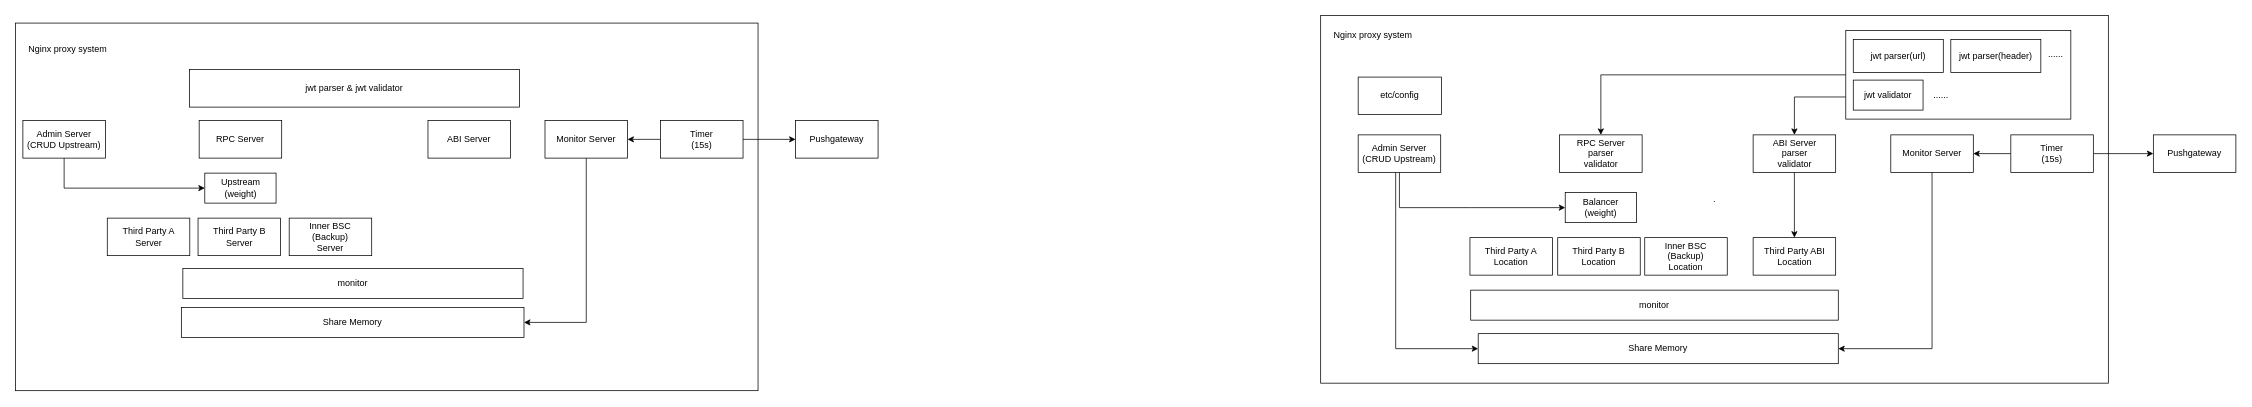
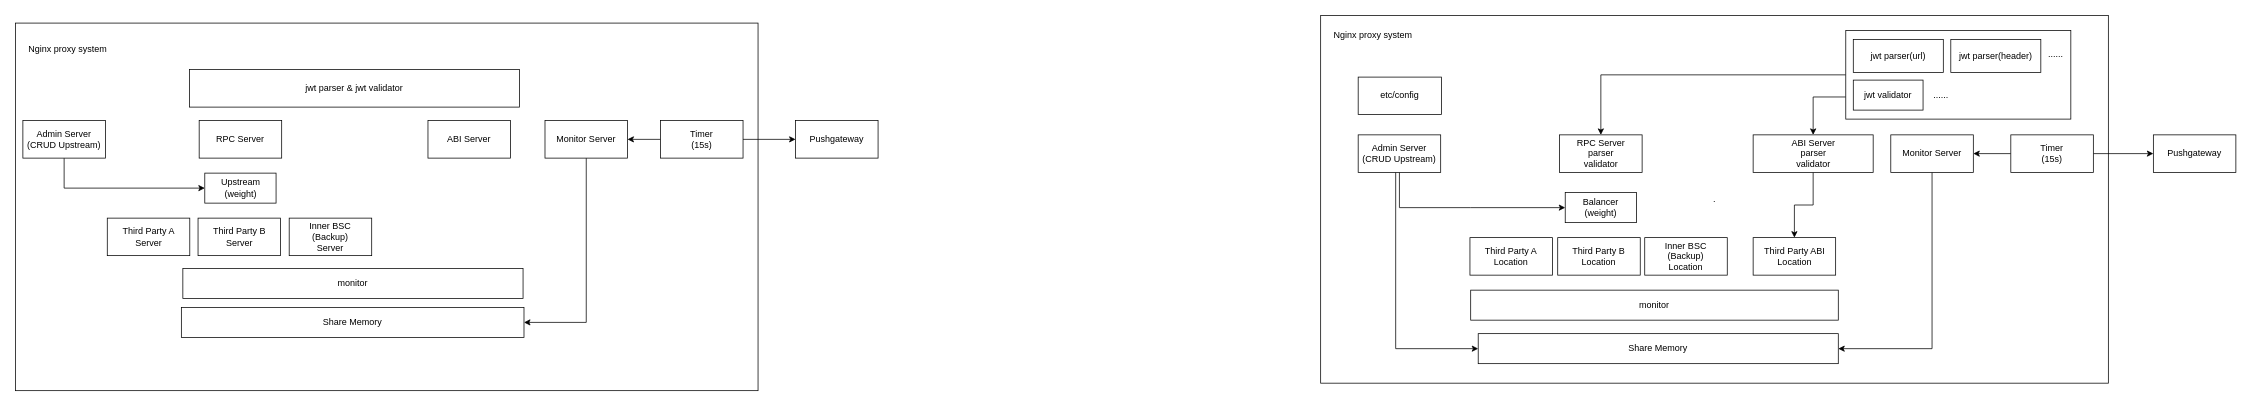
- <mxCell id="17" value="ABI Server&lt;br&gt;parser&lt;br style=&quot;border-color: var(--border-color);&quot;&gt;validator" style="html=1;whiteSpace=wrap;" vertex="1" parent="1"><mxGeometry x="2336.5" y="179" width="110" height="50" as="geometry" /></mxCell>
+ <mxCell id="17" value="ABI Server&lt;br&gt;parser&lt;br style=&quot;border-color: var(--border-color);&quot;&gt;validator" style="html=1;whiteSpace=wrap;" vertex="1" parent="1"><mxGeometry x="2336.5" y="179" width="160" height="50" as="geometry" /></mxCell>
